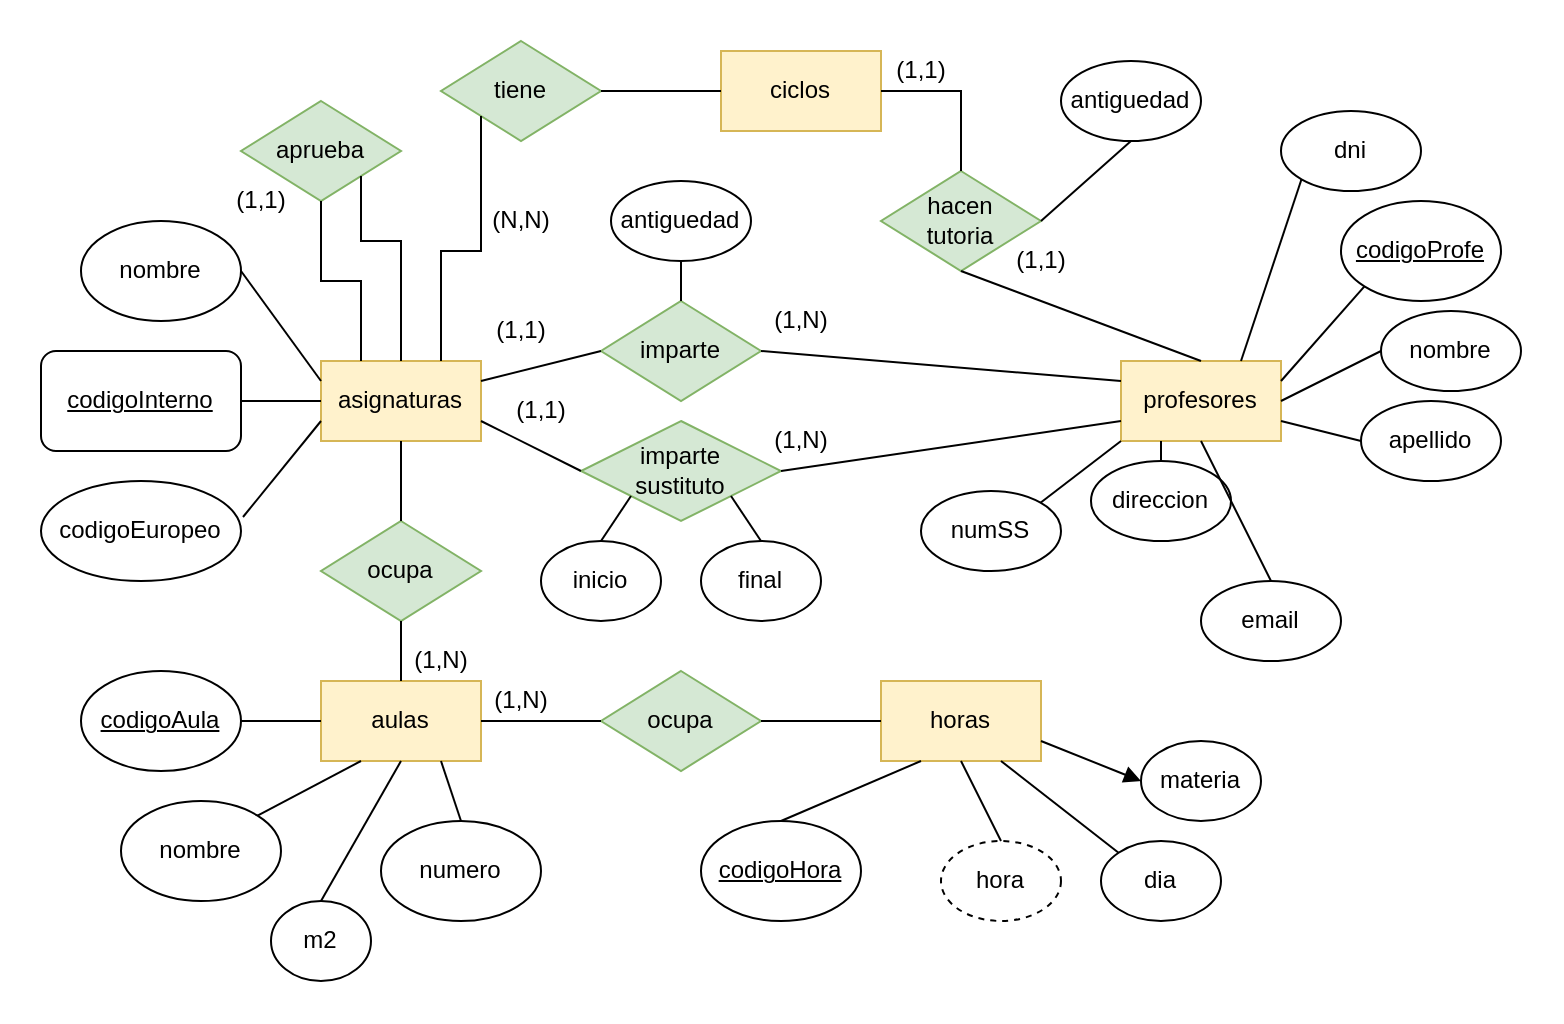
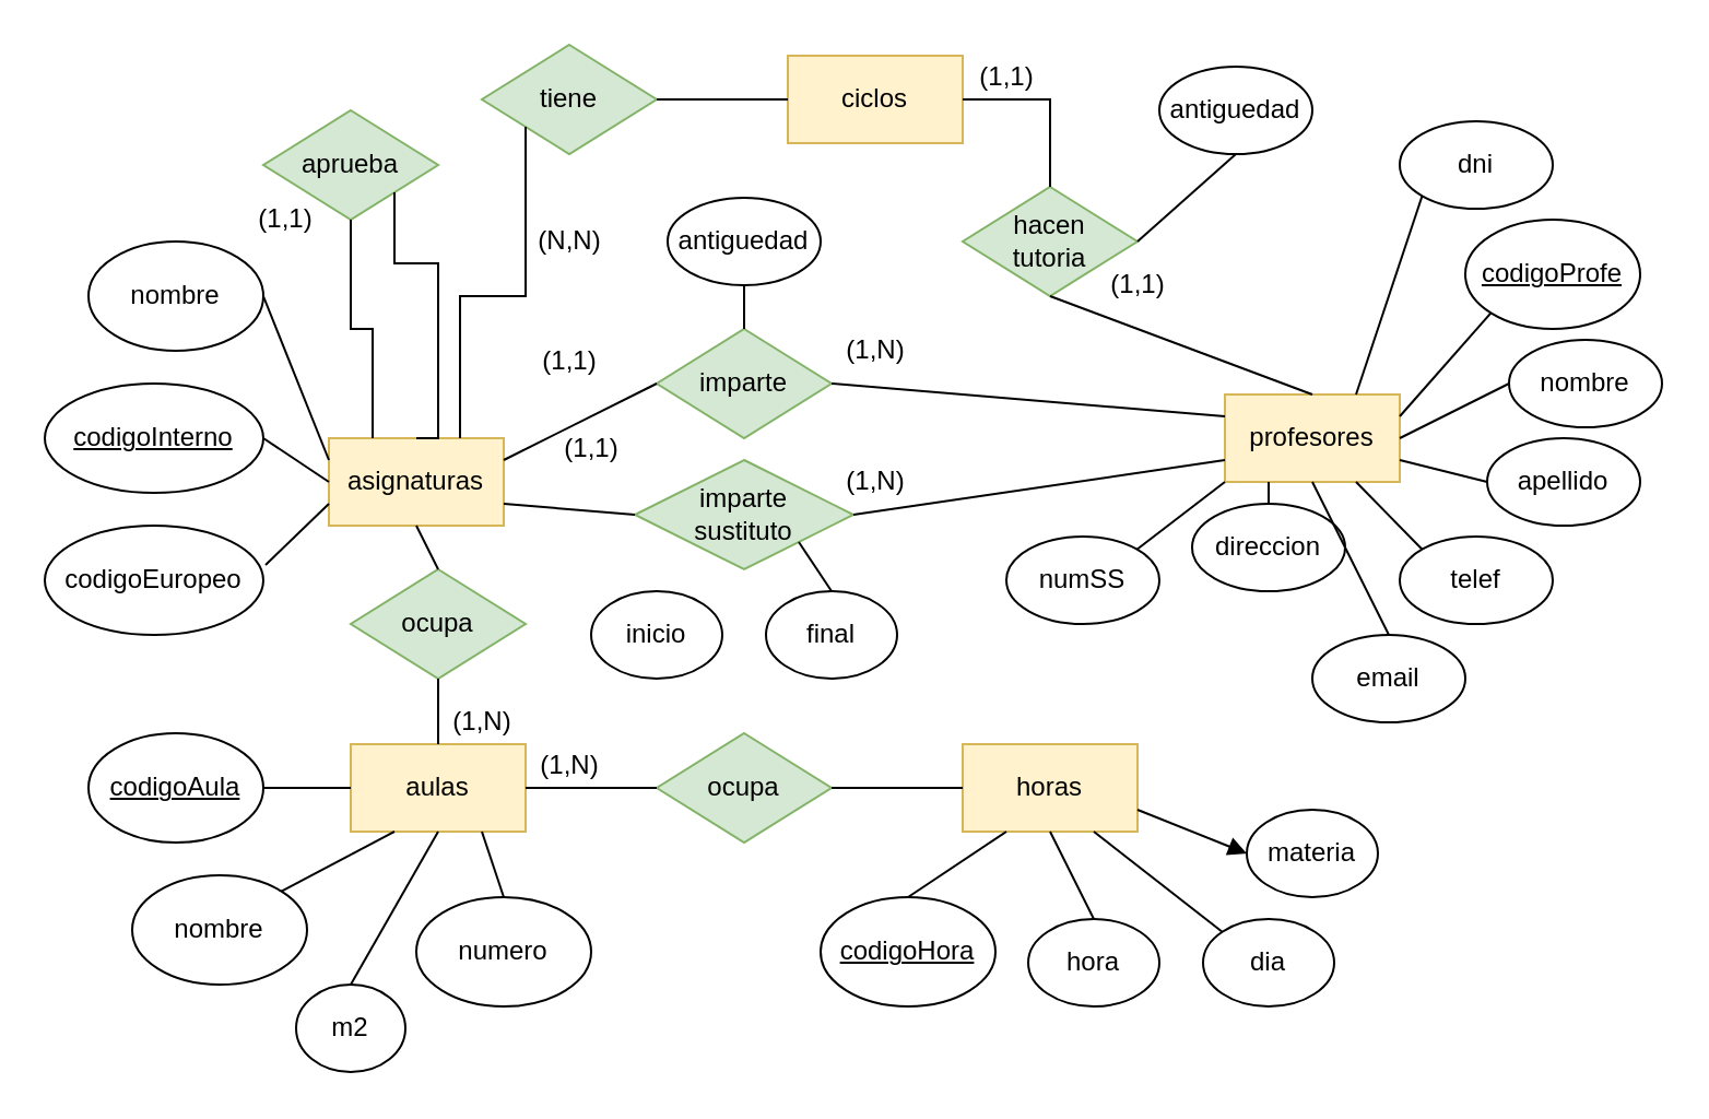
- <mxCell id="7" value="&lt;u&gt;codigoInterno&lt;/u&gt;" style="whiteSpace=wrap;html=1;rounded=1;" vertex="1" parent="1"><mxGeometry x="20" y="175" width="100" height="50" as="geometry" /></mxCell>
+ <mxCell id="7" value="&lt;u&gt;codigoInterno&lt;/u&gt;" style="ellipse;whiteSpace=wrap;html=1;" vertex="1" parent="1"><mxGeometry x="20" y="175" width="100" height="50" as="geometry" /></mxCell>
- <mxCell id="2" value="asignaturas" style="rounded=0;whiteSpace=wrap;html=1;fillColor=#fff2cc;strokeColor=#d6b656;" vertex="1" parent="1"><mxGeometry x="160" y="180" width="80" height="40" as="geometry" /></mxCell>
+ <mxCell id="2" value="asignaturas" style="rounded=0;whiteSpace=wrap;html=1;fillColor=#fff2cc;strokeColor=#d6b656;" vertex="1" parent="1"><mxGeometry x="150" y="200" width="80" height="40" as="geometry" /></mxCell>
+ <mxCell id="62" value="" style="endArrow=none;html=1;rounded=0;entryX=0;entryY=0;entryDx=0;entryDy=0;exitX=0.75;exitY=1;exitDx=0;exitDy=0;" edge="1" parent="1" source="4" target="56"><mxGeometry width="50" height="50" relative="1" as="geometry"><mxPoint x="420" y="400" as="sourcePoint" /><mxPoint x="480" y="400" as="targetPoint" /></mxGeometry></mxCell>
- <mxCell id="44" value="" style="endArrow=none;html=1;rounded=0;exitX=0.5;exitY=0;exitDx=0;exitDy=0;entryX=0;entryY=1;entryDx=0;entryDy=0;" edge="1" parent="1" source="35" target="34"><mxGeometry width="50" height="50" relative="1" as="geometry"><mxPoint x="430" y="115" as="sourcePoint" /><mxPoint x="310" y="250" as="targetPoint" /></mxGeometry></mxCell>
+ <mxCell id="56" value="telef" style="ellipse;whiteSpace=wrap;html=1;" vertex="1" parent="1"><mxGeometry x="640" y="245" width="70" height="40" as="geometry" /></mxCell>
- <mxCell id="72" value="&lt;u&gt;codigoHora&lt;/u&gt;" style="ellipse;whiteSpace=wrap;html=1;" vertex="1" parent="1"><mxGeometry x="350" y="410" width="80" height="50" as="geometry" /></mxCell>
+ <mxCell id="72" value="&lt;u&gt;codigoHora&lt;/u&gt;" style="ellipse;whiteSpace=wrap;html=1;" vertex="1" parent="1"><mxGeometry x="375" y="410" width="80" height="50" as="geometry" /></mxCell>
- <mxCell id="73" value="hora" style="ellipse;whiteSpace=wrap;html=1;dashed=1;" vertex="1" parent="1"><mxGeometry x="470" y="420" width="60" height="40" as="geometry" /></mxCell>
+ <mxCell id="73" value="hora" style="ellipse;whiteSpace=wrap;html=1;" vertex="1" parent="1"><mxGeometry x="470" y="420" width="60" height="40" as="geometry" /></mxCell>
